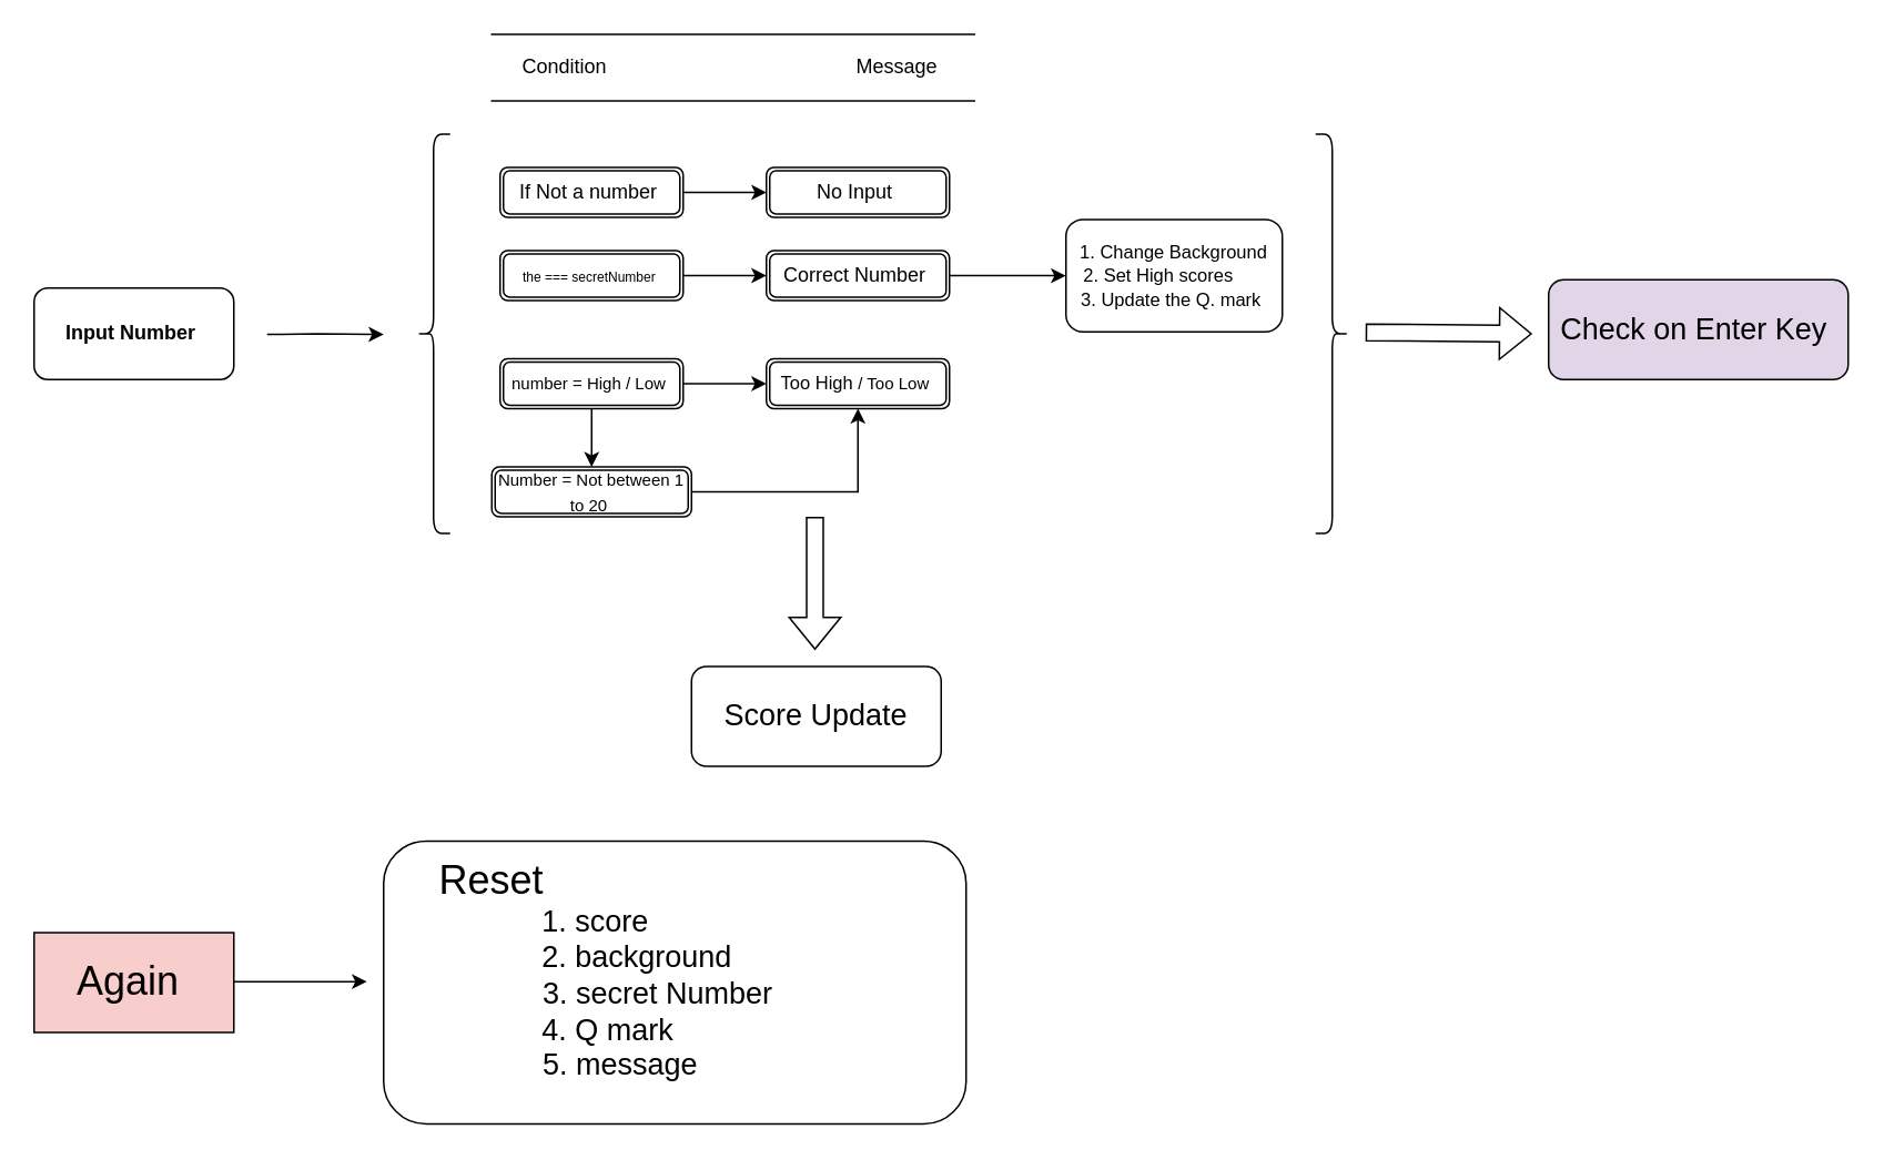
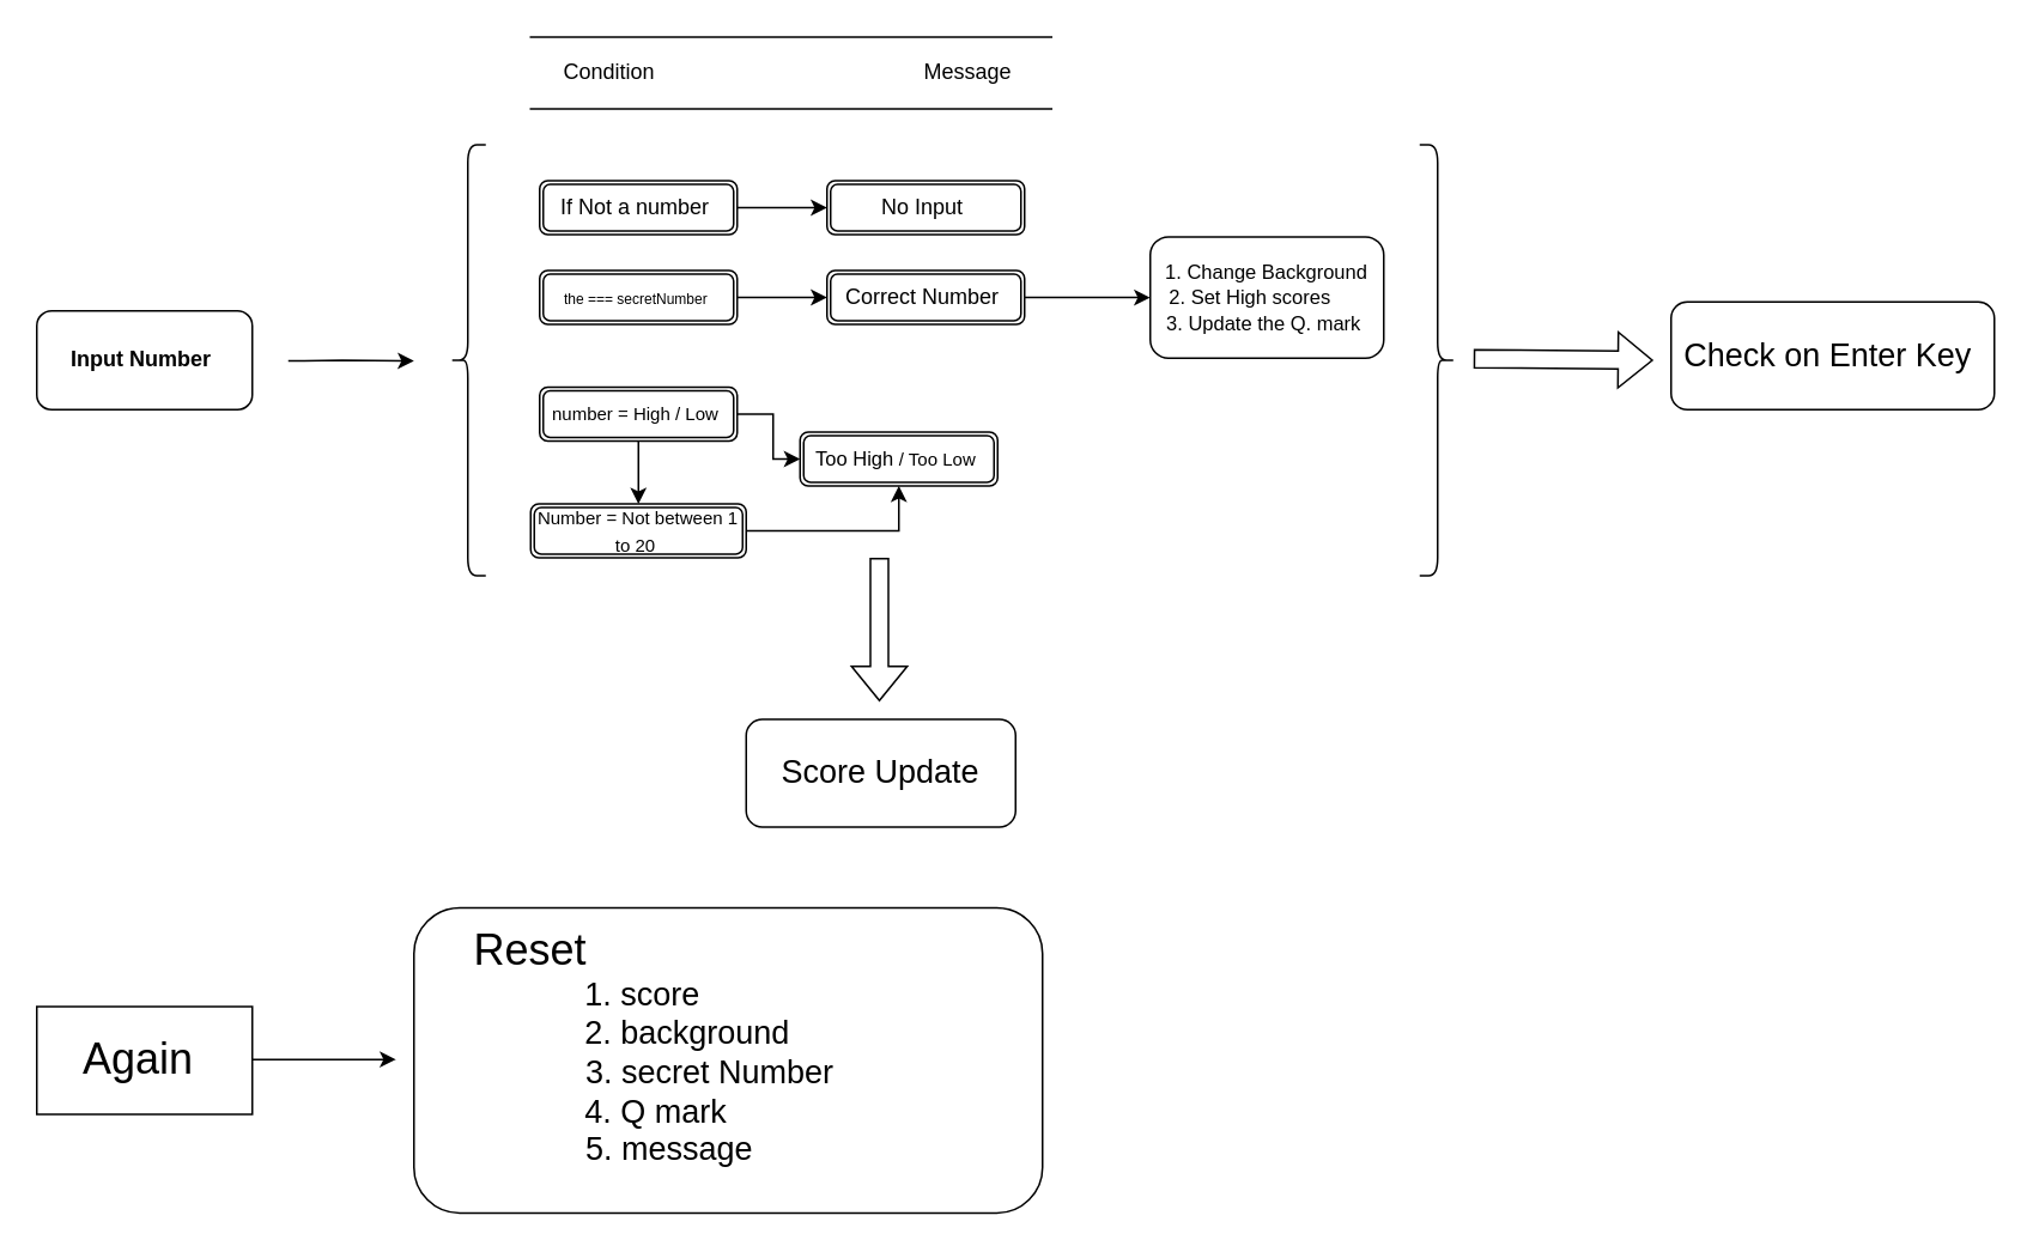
- <mxCell id="24" value="&lt;font style=&quot;font-size: 18px;&quot;&gt;Check on Enter Key&amp;nbsp;&lt;/font&gt;" style="rounded=1;whiteSpace=wrap;html=1;fillColor=#e1d5e7;" parent="1" vertex="1"><mxGeometry x="930" y="167.5" width="180" height="60" as="geometry" /></mxCell>
+ <mxCell id="24" value="&lt;font style=&quot;font-size: 18px;&quot;&gt;Check on Enter Key&amp;nbsp;&lt;/font&gt;" style="rounded=1;whiteSpace=wrap;html=1;" parent="1" vertex="1"><mxGeometry x="930" y="167.5" width="180" height="60" as="geometry" /></mxCell>
- <mxCell id="18" value="&lt;font style=&quot;font-size: 11px;&quot;&gt;Too High &lt;/font&gt;&lt;font style=&quot;font-size: 10px;&quot;&gt;/ Too Low&amp;nbsp;&lt;/font&gt;" style="shape=ext;double=1;rounded=1;whiteSpace=wrap;html=1;" parent="1" vertex="1"><mxGeometry x="460" y="215" width="110" height="30" as="geometry" /></mxCell>
+ <mxCell id="18" value="&lt;font style=&quot;font-size: 11px;&quot;&gt;Too High &lt;/font&gt;&lt;font style=&quot;font-size: 10px;&quot;&gt;/ Too Low&amp;nbsp;&lt;/font&gt;" style="shape=ext;double=1;rounded=1;whiteSpace=wrap;html=1;" parent="1" vertex="1"><mxGeometry x="445" y="240" width="110" height="30" as="geometry" /></mxCell>
- <mxCell id="25" value="&lt;font style=&quot;font-size: 24px;&quot;&gt;Again&amp;nbsp;&lt;/font&gt;" style="rounded=0;whiteSpace=wrap;html=1;fillColor=#f8cecc;" vertex="1" parent="1"><mxGeometry x="20" y="560" width="120" height="60" as="geometry" /></mxCell>
+ <mxCell id="25" value="&lt;font style=&quot;font-size: 24px;&quot;&gt;Again&amp;nbsp;&lt;/font&gt;" style="rounded=0;whiteSpace=wrap;html=1;" vertex="1" parent="1"><mxGeometry x="20" y="560" width="120" height="60" as="geometry" /></mxCell>
